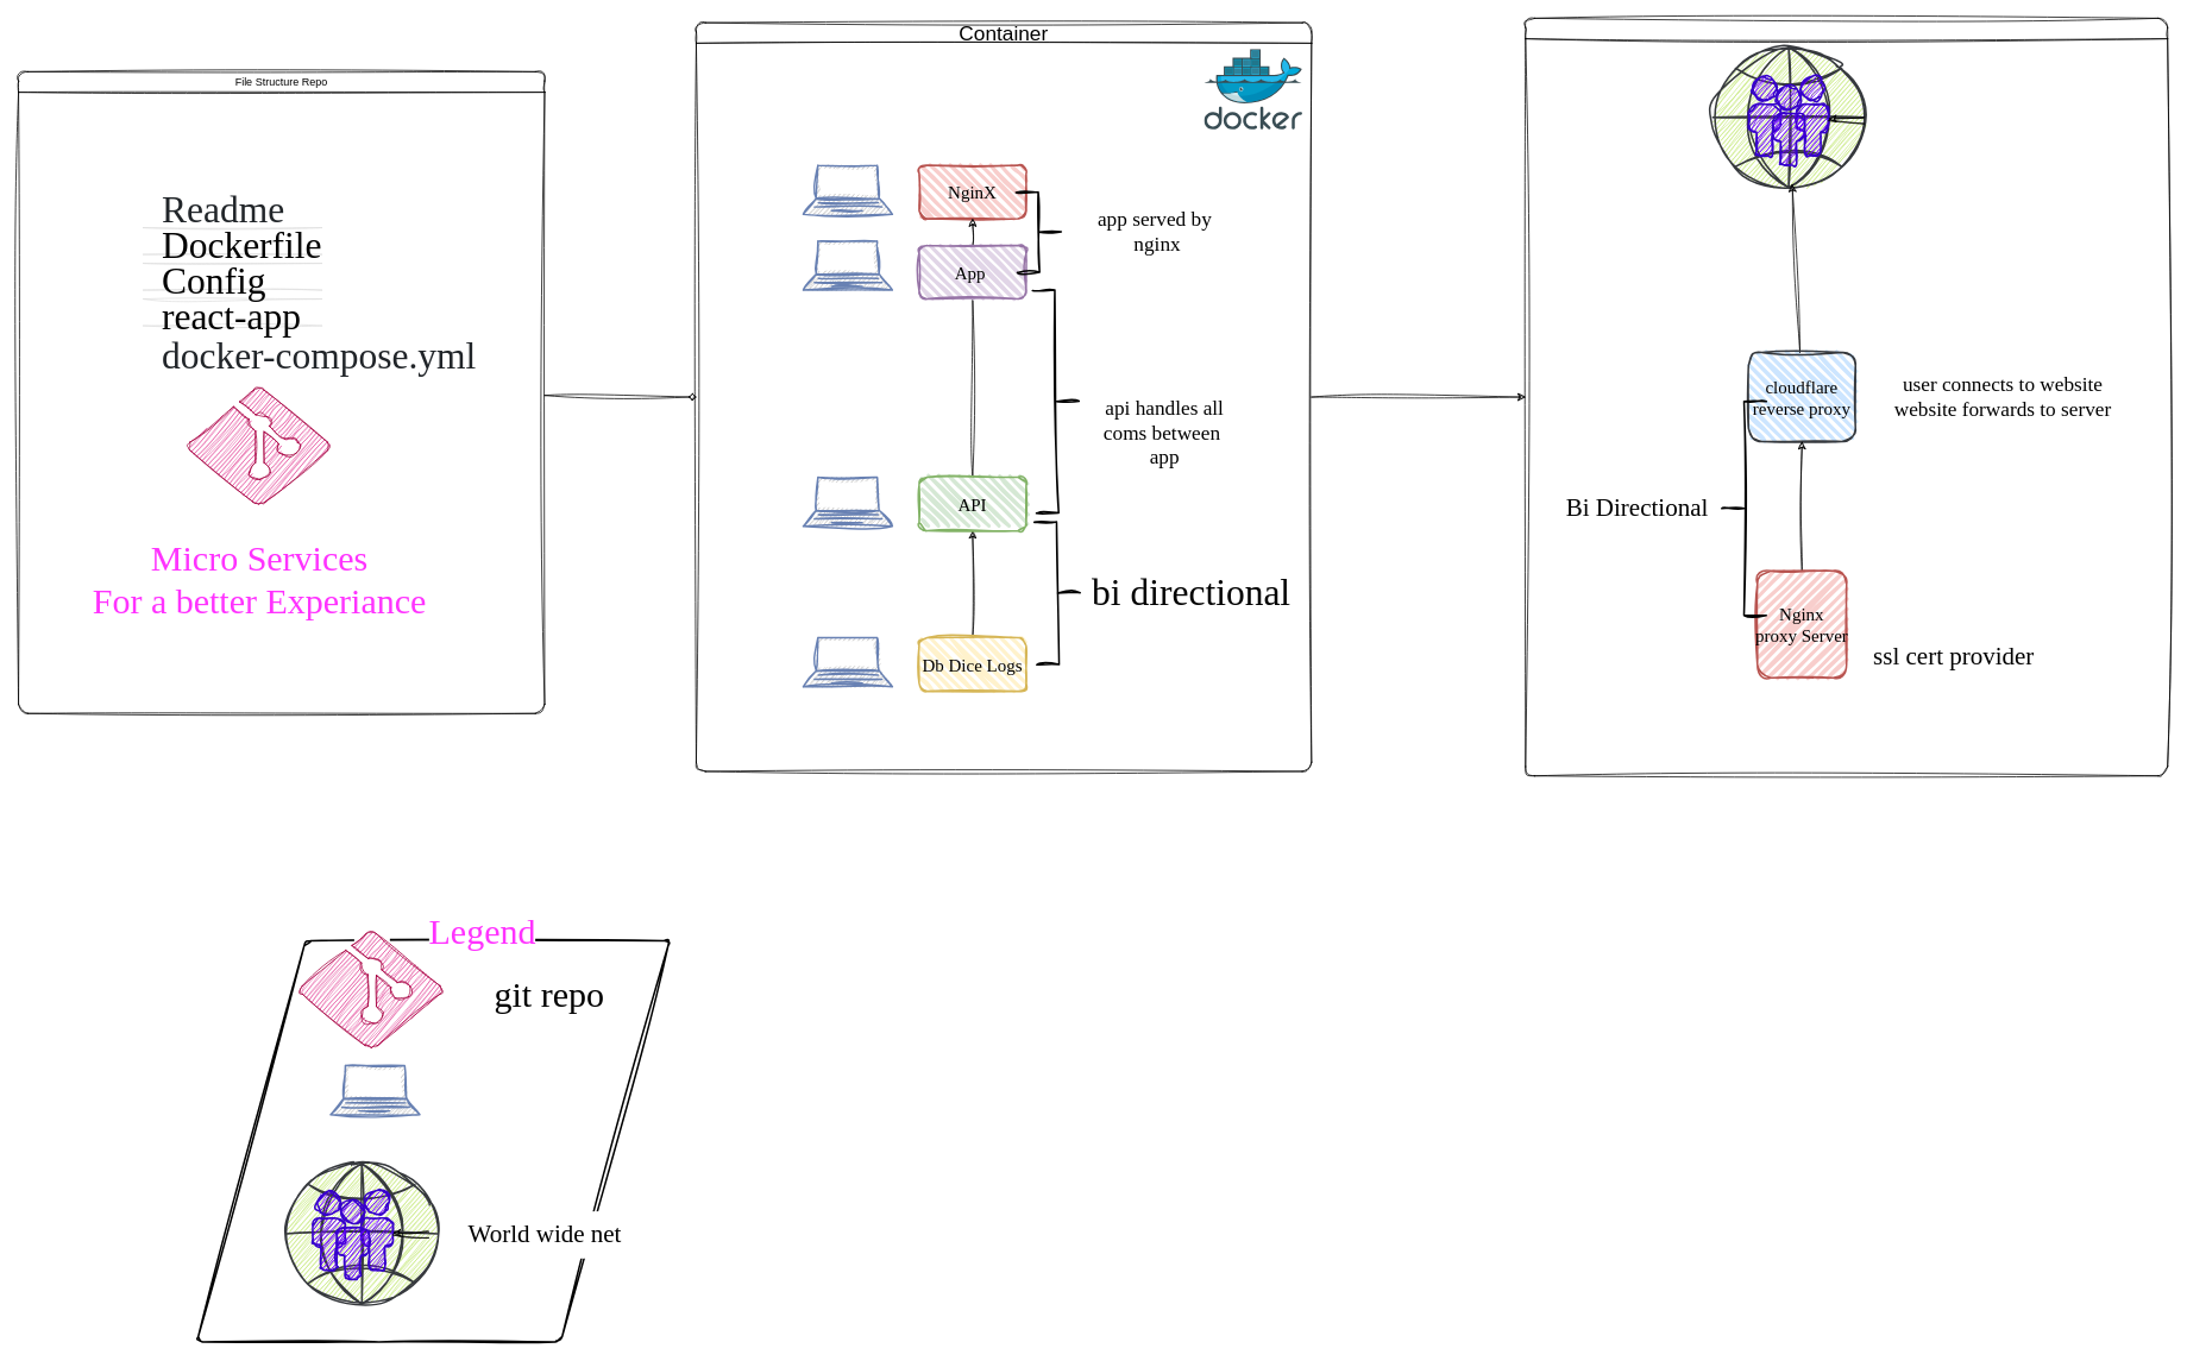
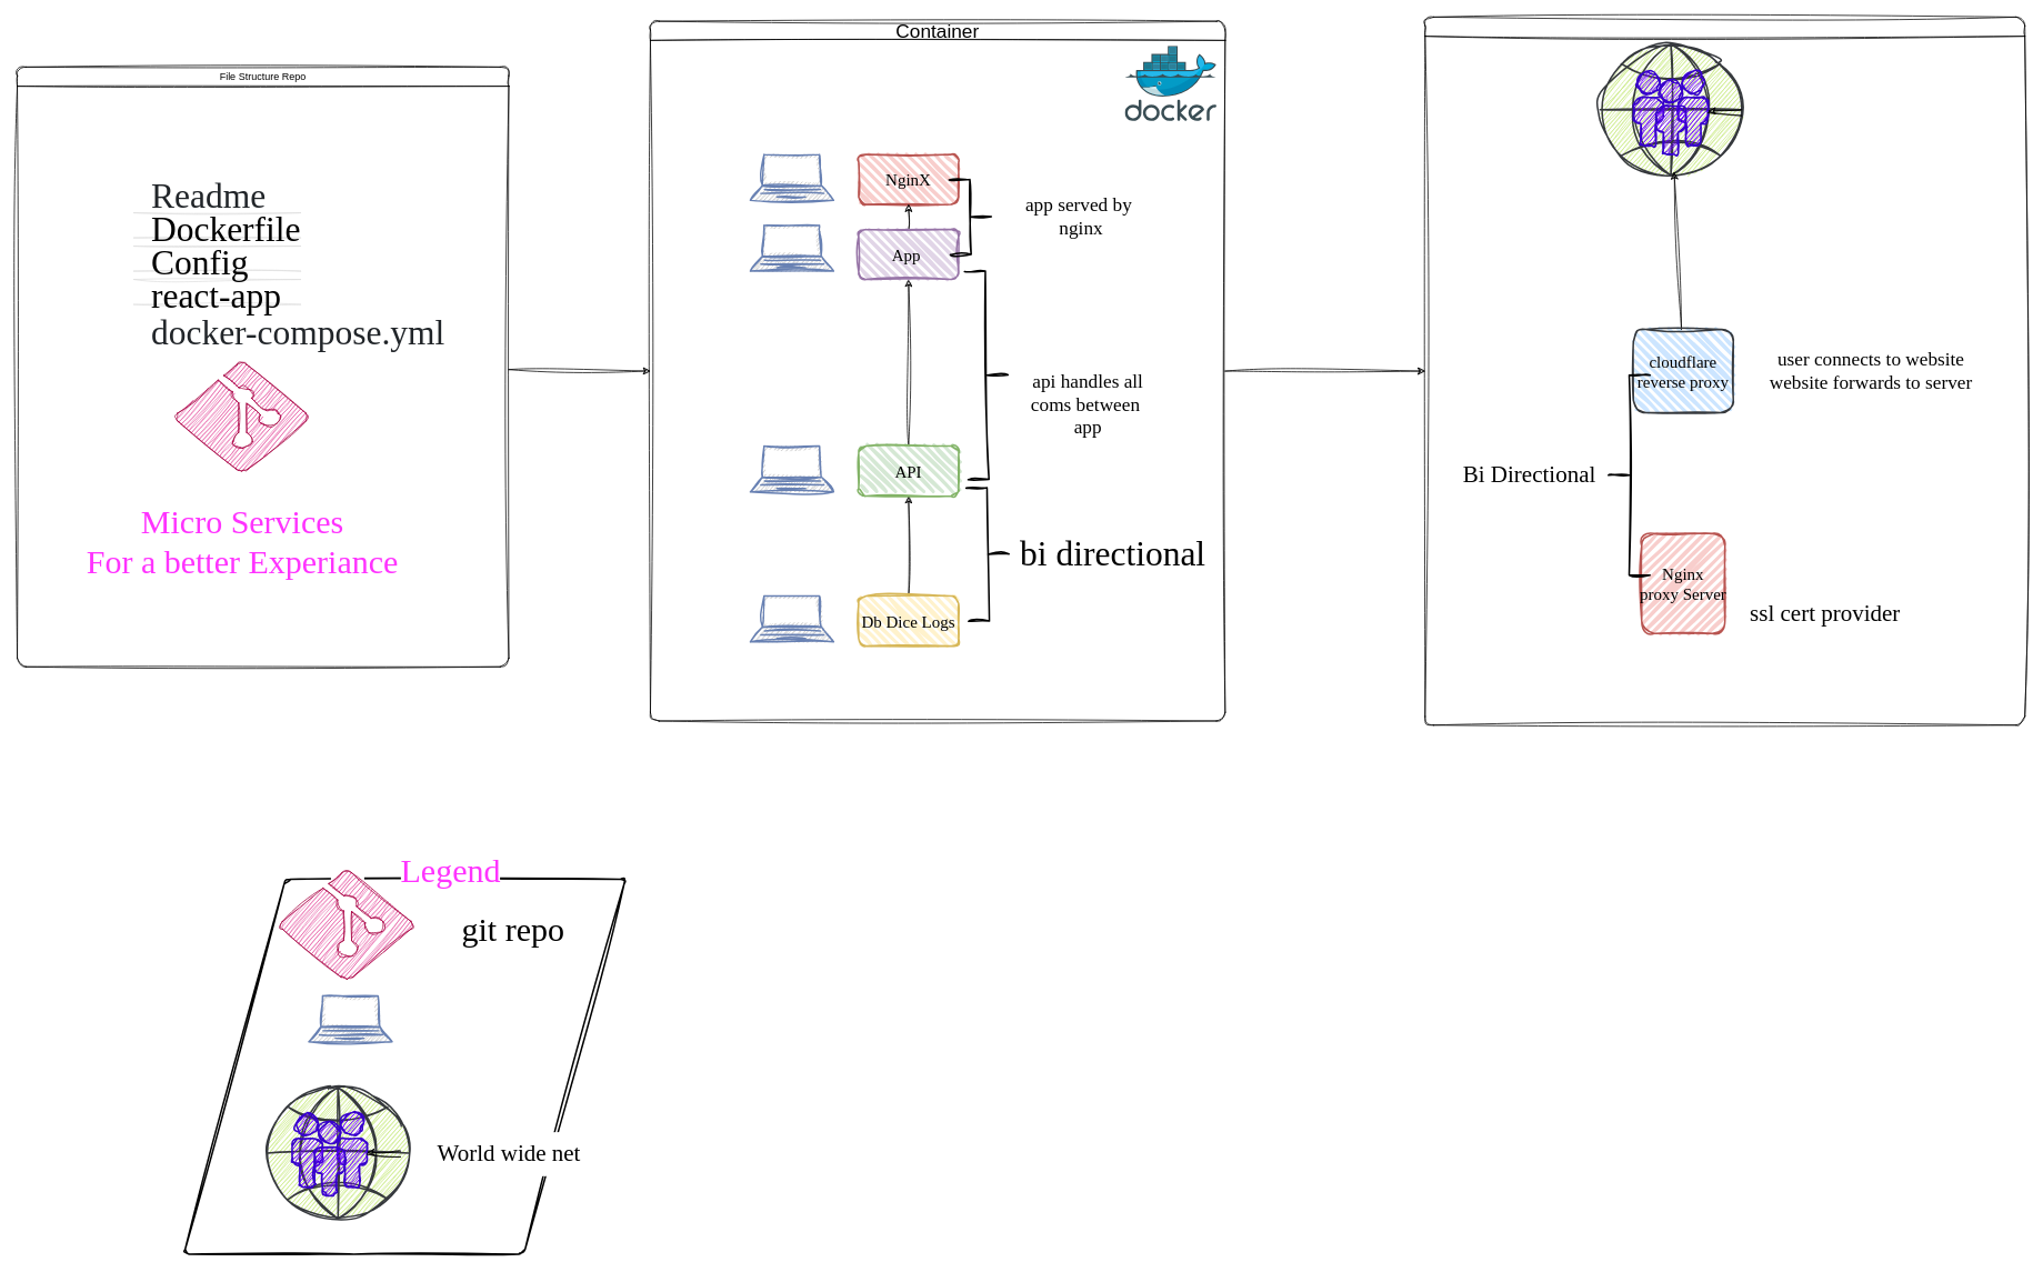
- <mxCell id="19" style="edgeStyle=none;sketch=1;hachureGap=4;jiggle=2;curveFitting=1;html=1;fontFamily=Architects Daughter;fontSource=https%3A%2F%2Ffonts.googleapis.com%2Fcss%3Ffamily%3DArchitects%2BDaughter;fontSize=16;entryX=0.5;entryY=1;entryDx=0;entryDy=0;endArrow=none;" edge="1" parent="14" source="20" target="25"><mxGeometry relative="1" as="geometry" /></mxCell>
+ <mxCell id="19" style="edgeStyle=none;sketch=1;hachureGap=4;jiggle=2;curveFitting=1;html=1;fontFamily=Architects Daughter;fontSource=https%3A%2F%2Ffonts.googleapis.com%2Fcss%3Ffamily%3DArchitects%2BDaughter;fontSize=16;entryX=0.5;entryY=1;entryDx=0;entryDy=0;" edge="1" parent="14" source="20" target="25"><mxGeometry relative="1" as="geometry" /></mxCell>
- <mxCell id="4" style="edgeStyle=none;sketch=1;hachureGap=4;jiggle=2;curveFitting=1;html=1;entryX=0;entryY=0.5;entryDx=0;entryDy=0;fontFamily=Architects Daughter;fontSource=https%3A%2F%2Ffonts.googleapis.com%2Fcss%3Ffamily%3DArchitects%2BDaughter;fontSize=16;endArrow=diamond;" edge="1" parent="1" source="5" target="14"><mxGeometry relative="1" as="geometry" /></mxCell>
+ <mxCell id="4" style="edgeStyle=none;sketch=1;hachureGap=4;jiggle=2;curveFitting=1;html=1;entryX=0;entryY=0.5;entryDx=0;entryDy=0;fontFamily=Architects Daughter;fontSource=https%3A%2F%2Ffonts.googleapis.com%2Fcss%3Ffamily%3DArchitects%2BDaughter;fontSize=16;" edge="1" parent="1" source="5" target="14"><mxGeometry relative="1" as="geometry" /></mxCell>
- <mxCell id="41" style="edgeStyle=none;sketch=1;hachureGap=4;jiggle=2;curveFitting=1;html=1;fontFamily=Architects Daughter;fontSource=https%3A%2F%2Ffonts.googleapis.com%2Fcss%3Ffamily%3DArchitects%2BDaughter;fontSize=42;" edge="1" parent="33" source="42" target="36"><mxGeometry relative="1" as="geometry" /></mxCell>
